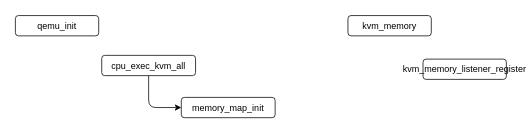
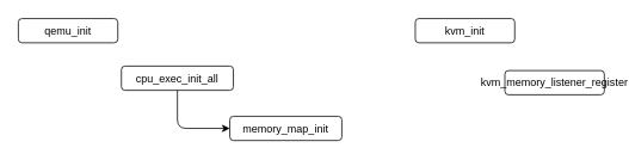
- <mxCell id="6" value="kvm_memory" style="rounded=1;whiteSpace=wrap;html=1;" vertex="1" parent="1"><mxGeometry x="463" y="20" width="111" height="27" as="geometry" /></mxCell>
+ <mxCell id="6" value="kvm_init" style="rounded=1;whiteSpace=wrap;html=1;" vertex="1" parent="1"><mxGeometry x="463" y="20" width="111" height="27" as="geometry" /></mxCell>
- <mxCell id="4" value="cpu_exec_kvm_all" style="rounded=1;whiteSpace=wrap;html=1;" vertex="1" parent="1"><mxGeometry x="135" y="73" width="125" height="27" as="geometry" /></mxCell>
+ <mxCell id="4" value="cpu_exec_init_all" style="rounded=1;whiteSpace=wrap;html=1;" vertex="1" parent="1"><mxGeometry x="135" y="73" width="125" height="27" as="geometry" /></mxCell>
- <mxCell id="5" value="memory_map_init" style="rounded=1;whiteSpace=wrap;html=1;" vertex="1" parent="1"><mxGeometry x="241" y="129" width="125" height="27" as="geometry" /></mxCell>
+ <mxCell id="5" value="memory_map_init" style="rounded=1;whiteSpace=wrap;html=1;" vertex="1" parent="1"><mxGeometry x="256" y="129" width="125" height="27" as="geometry" /></mxCell>
